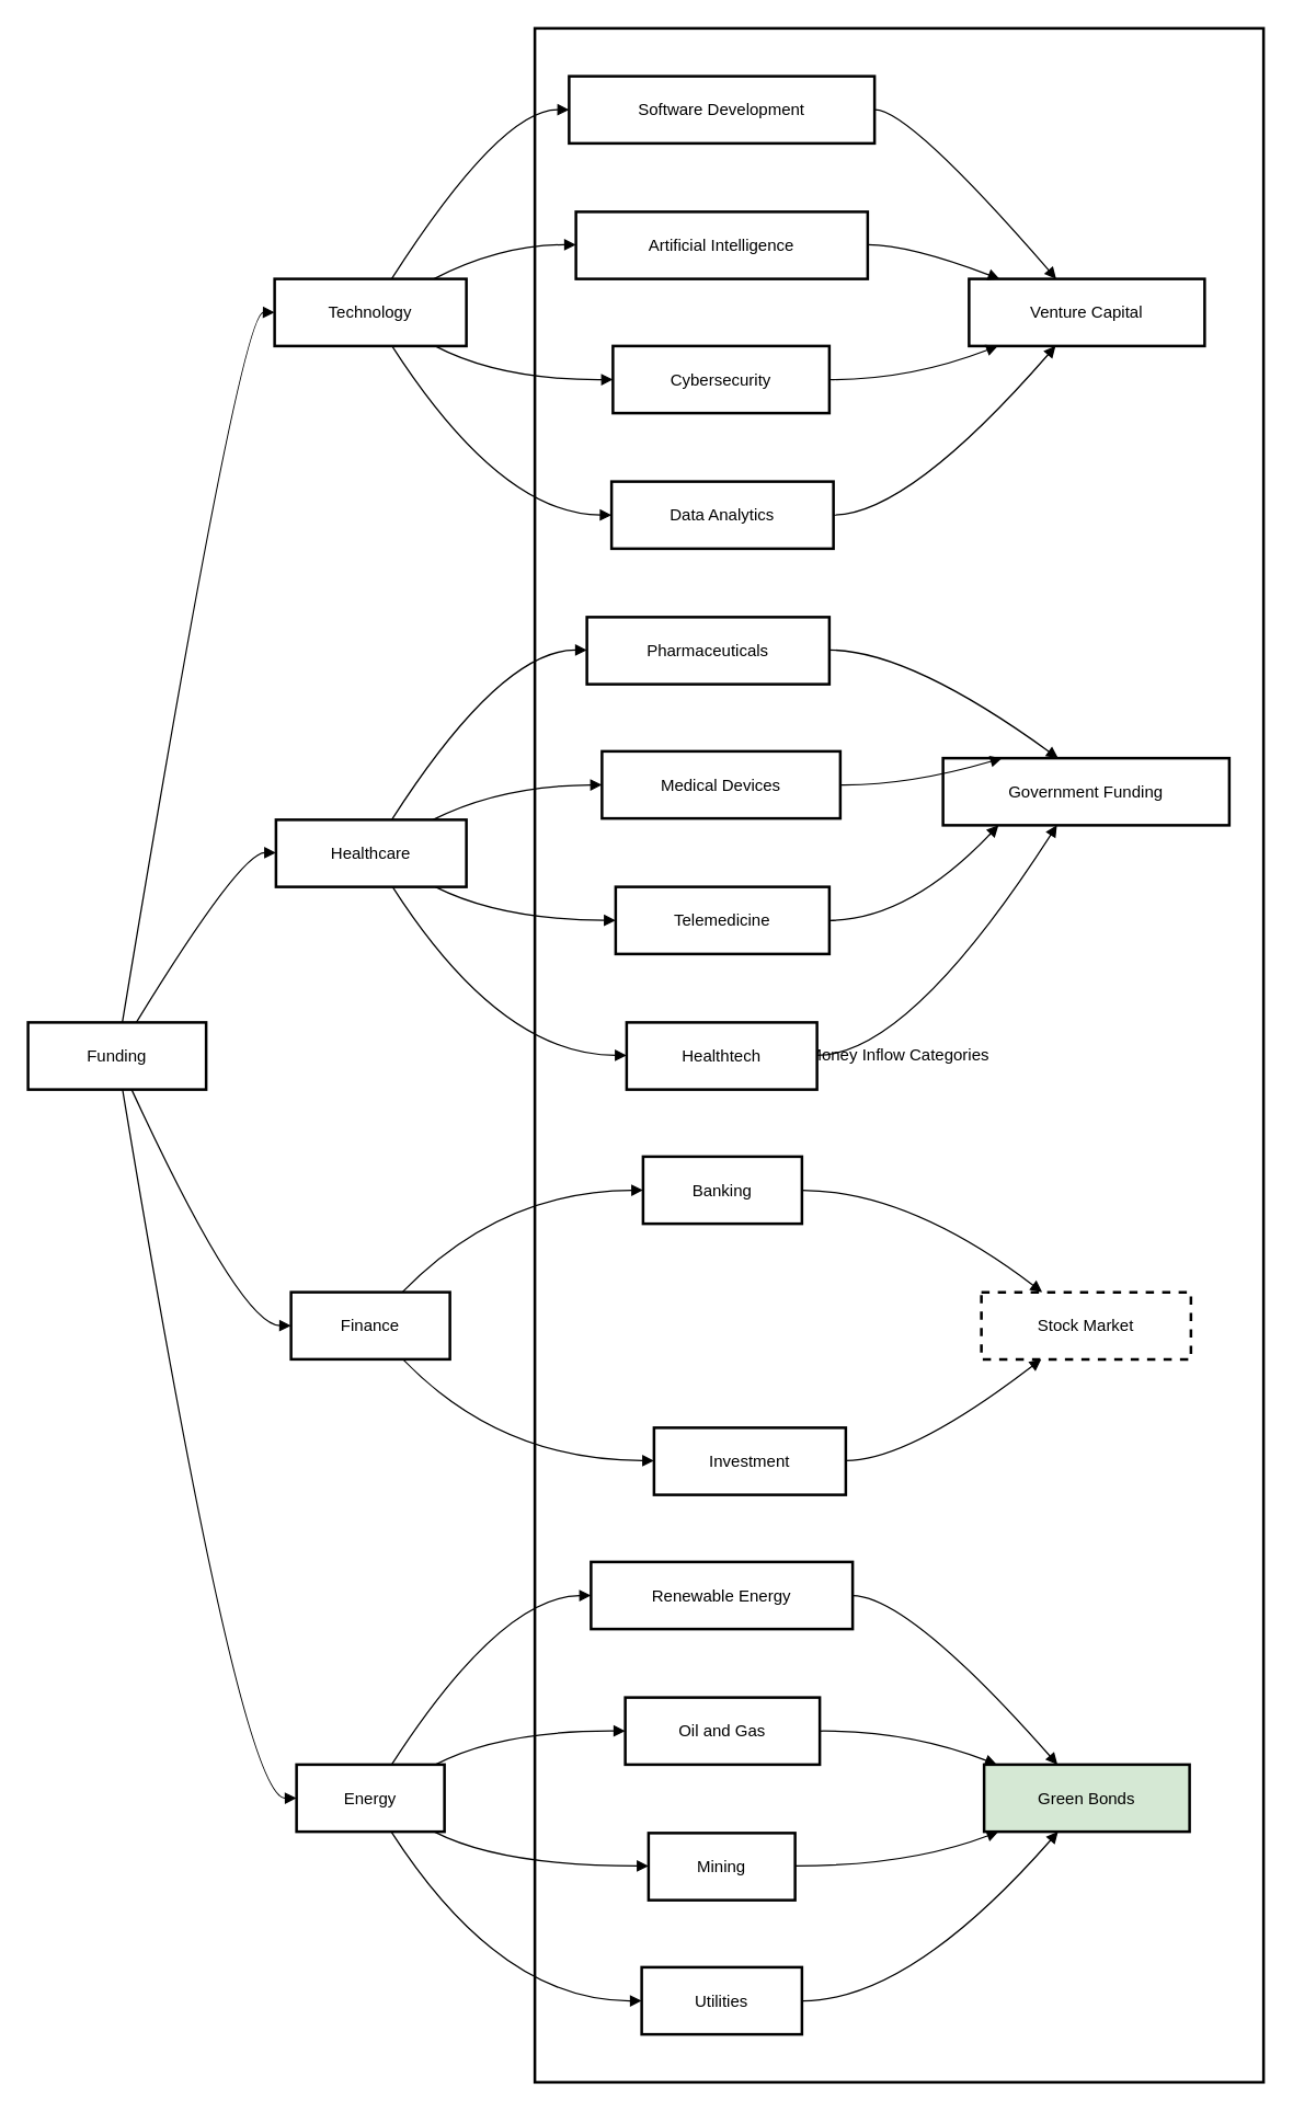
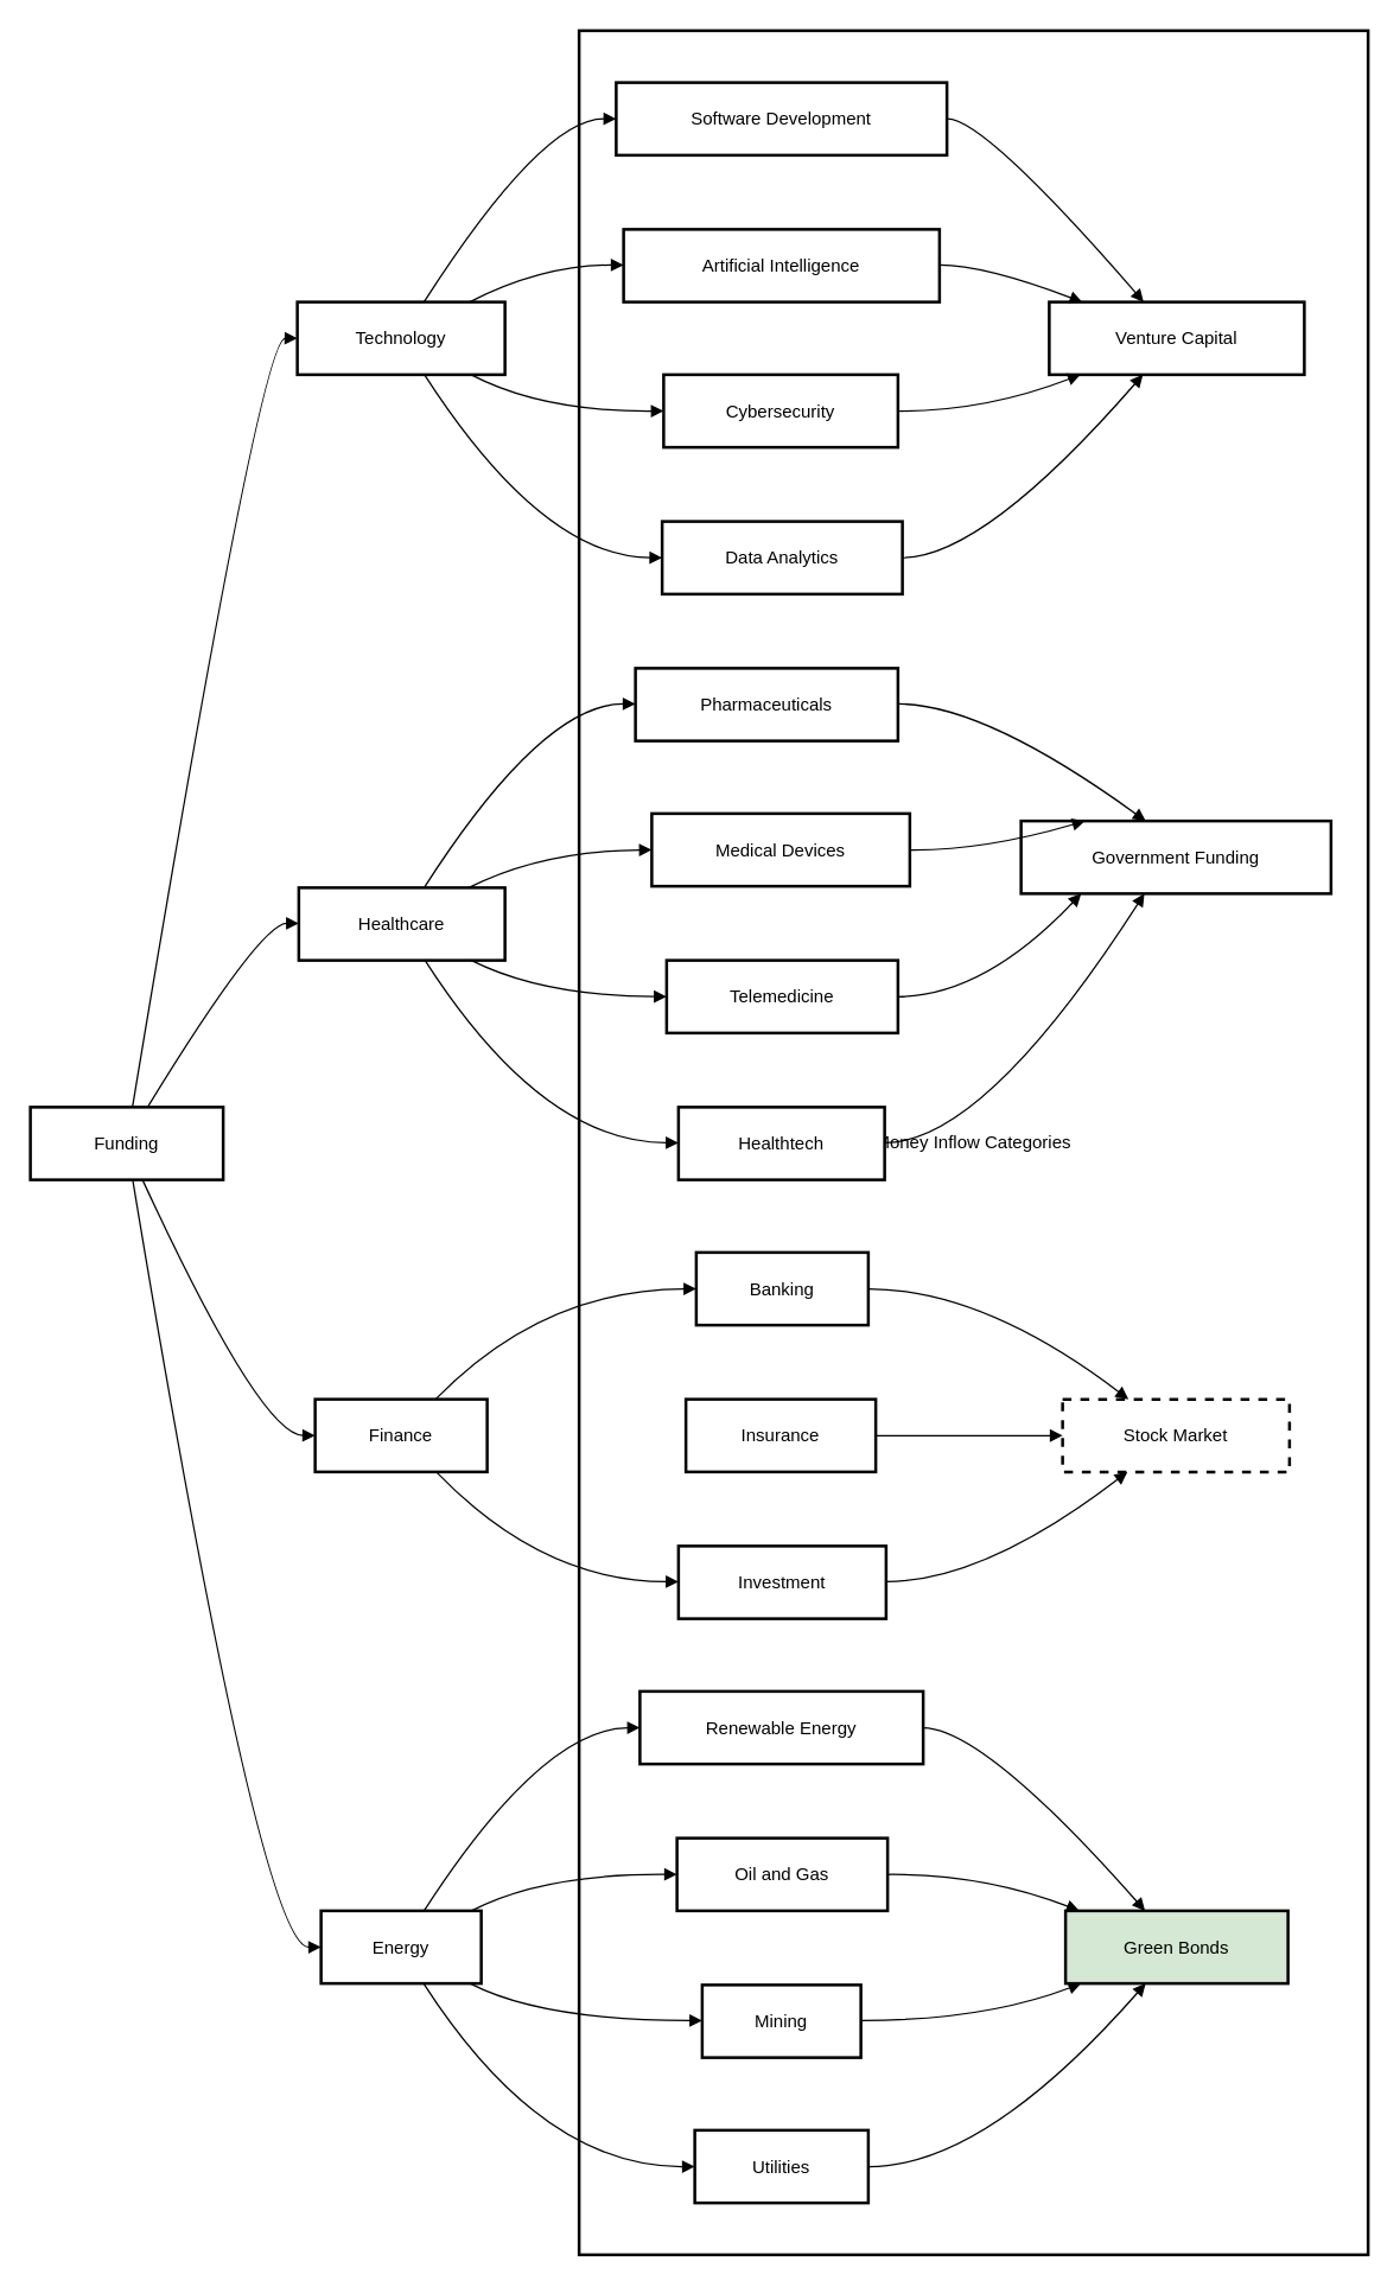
+ <mxCell id="17" value="Insurance" style="whiteSpace=wrap;strokeWidth=2;" vertex="1" parent="1"><mxGeometry x="462" y="943" width="128" height="49" as="geometry" /></mxCell>
+ <mxCell id="54" value="" style="curved=1;startArrow=none;endArrow=block;exitX=1.01;exitY=0.5;entryX=0;entryY=0.5;" edge="1" parent="1" source="17" target="25"><mxGeometry relative="1" as="geometry"><Array as="points" /></mxGeometry></mxCell>
- <mxCell id="18" value="Investment" style="whiteSpace=wrap;strokeWidth=2;" vertex="1" parent="1"><mxGeometry x="477" y="1042" width="140" height="49" as="geometry" /></mxCell>
+ <mxCell id="18" value="Investment" style="whiteSpace=wrap;strokeWidth=2;" vertex="1" parent="1"><mxGeometry x="457" y="1042" width="140" height="49" as="geometry" /></mxCell>
